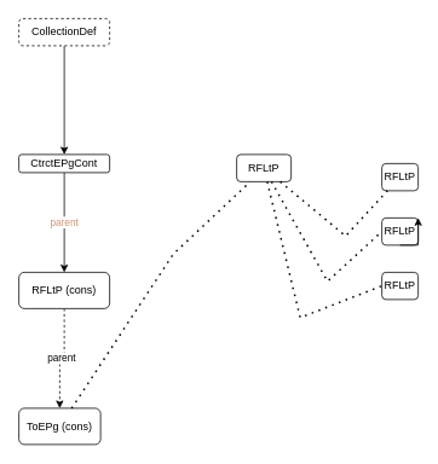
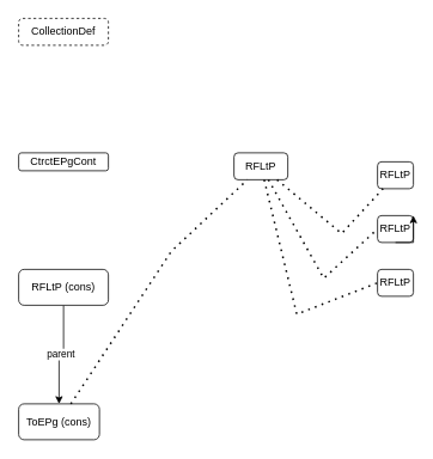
- <mxCell id="16" style="edgeStyle=orthogonalEdgeStyle;rounded=0;orthogonalLoop=1;jettySize=auto;html=1;entryX=0.5;entryY=0;entryDx=0;entryDy=0;fontColor=#CE9178;" edge="1" parent="1" source="17" target="15"><mxGeometry relative="1" as="geometry" /></mxCell>
- <mxCell id="14" value="parent" style="edgeStyle=orthogonalEdgeStyle;rounded=0;orthogonalLoop=1;jettySize=auto;html=1;entryX=0.5;entryY=0;entryDx=0;entryDy=0;fontColor=#CE9178;" edge="1" parent="1" source="15" target="13"><mxGeometry relative="1" as="geometry" /></mxCell>
- <mxCell id="12" value="parent" style="edgeStyle=orthogonalEdgeStyle;rounded=0;orthogonalLoop=1;jettySize=auto;html=1;entryX=0.5;entryY=0;entryDx=0;entryDy=0;dashed=1;" edge="1" parent="1" source="13" target="10"><mxGeometry relative="1" as="geometry" /></mxCell>
+ <mxCell id="12" value="parent" style="edgeStyle=orthogonalEdgeStyle;rounded=0;orthogonalLoop=1;jettySize=auto;html=1;entryX=0.5;entryY=0;entryDx=0;entryDy=0;" edge="1" parent="1" source="13" target="10"><mxGeometry relative="1" as="geometry" /></mxCell>
